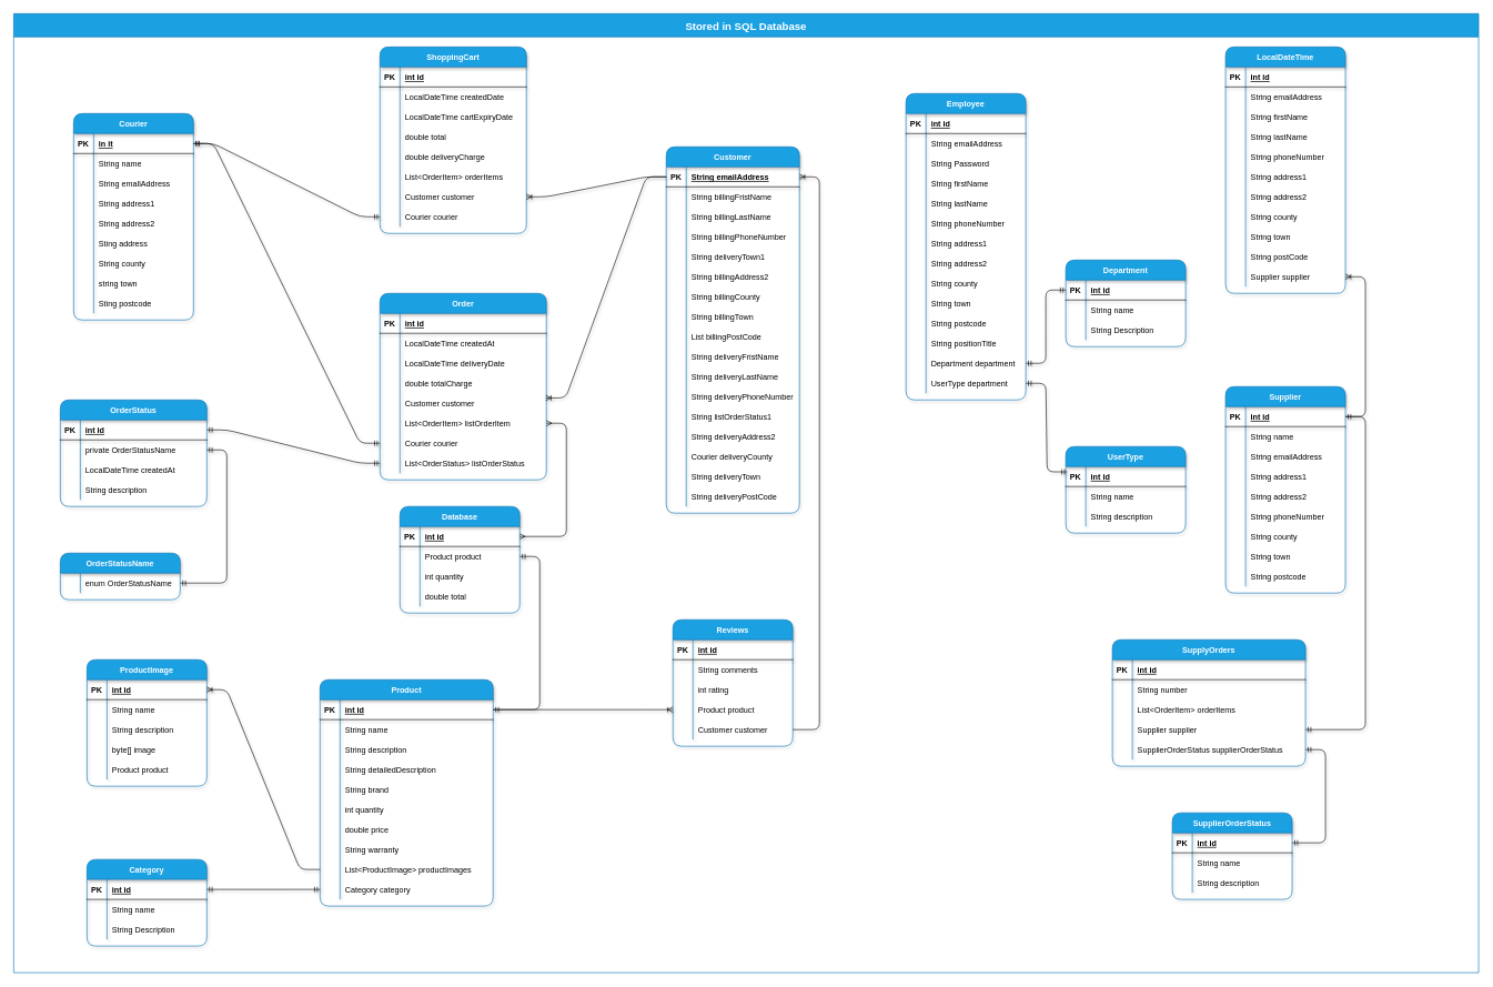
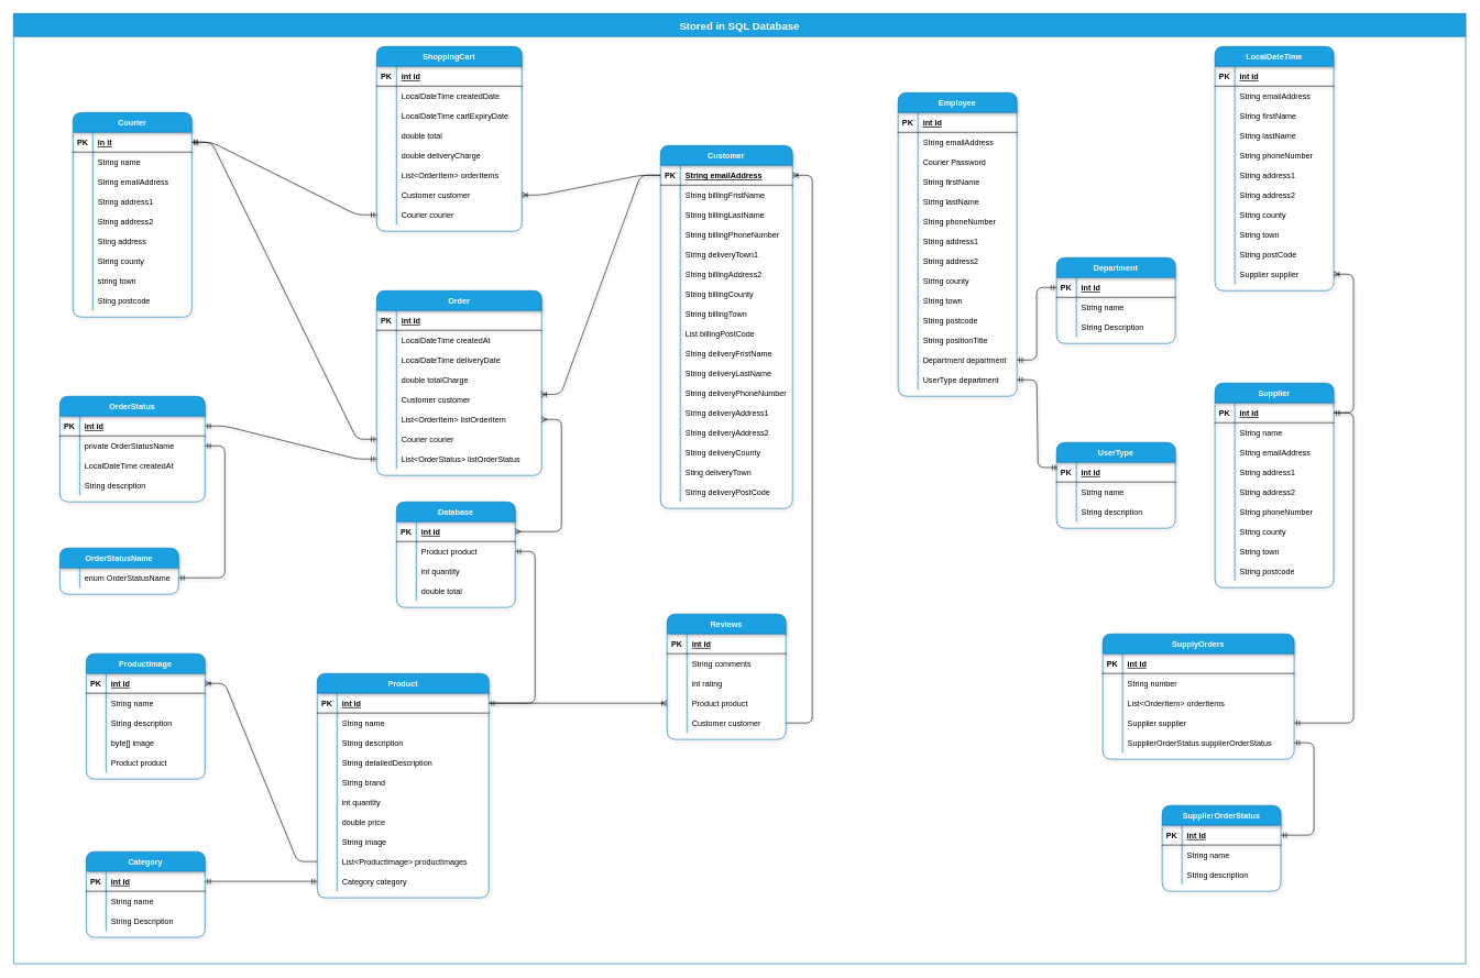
- <mxCell id="111" value="String Password" style="shape=partialRectangle;connectable=0;fillColor=none;top=0;left=0;bottom=0;right=0;align=left;spacingLeft=6;overflow=hidden;shadow=1;rounded=1;" parent="109" vertex="1"><mxGeometry x="30" width="150" height="30" as="geometry"><mxRectangle width="150" height="30" as="alternateBounds" /></mxGeometry></mxCell>
+ <mxCell id="111" value="Courier Password" style="shape=partialRectangle;connectable=0;fillColor=none;top=0;left=0;bottom=0;right=0;align=left;spacingLeft=6;overflow=hidden;shadow=1;rounded=1;" parent="109" vertex="1"><mxGeometry x="30" width="150" height="30" as="geometry"><mxRectangle width="150" height="30" as="alternateBounds" /></mxGeometry></mxCell>
- <mxCell id="79" value="String listOrderStatus1" style="shape=partialRectangle;connectable=0;fillColor=none;top=0;left=0;bottom=0;right=0;align=left;spacingLeft=6;overflow=hidden;shadow=1;rounded=1;" parent="77" vertex="1"><mxGeometry x="30" width="170" height="30" as="geometry"><mxRectangle width="170" height="30" as="alternateBounds" /></mxGeometry></mxCell>
+ <mxCell id="79" value="String deliveryAddress1" style="shape=partialRectangle;connectable=0;fillColor=none;top=0;left=0;bottom=0;right=0;align=left;spacingLeft=6;overflow=hidden;shadow=1;rounded=1;" parent="77" vertex="1"><mxGeometry x="30" width="170" height="30" as="geometry"><mxRectangle width="170" height="30" as="alternateBounds" /></mxGeometry></mxCell>
- <mxCell id="85" value="Courier deliveryCounty" style="shape=partialRectangle;connectable=0;fillColor=none;top=0;left=0;bottom=0;right=0;align=left;spacingLeft=6;overflow=hidden;shadow=1;rounded=1;" parent="83" vertex="1"><mxGeometry x="30" width="170" height="30" as="geometry"><mxRectangle width="170" height="30" as="alternateBounds" /></mxGeometry></mxCell>
+ <mxCell id="85" value="String deliveryCounty" style="shape=partialRectangle;connectable=0;fillColor=none;top=0;left=0;bottom=0;right=0;align=left;spacingLeft=6;overflow=hidden;shadow=1;rounded=1;" parent="83" vertex="1"><mxGeometry x="30" width="170" height="30" as="geometry"><mxRectangle width="170" height="30" as="alternateBounds" /></mxGeometry></mxCell>
- <mxCell id="88" value="String deliveryTown" style="shape=partialRectangle;connectable=0;fillColor=none;top=0;left=0;bottom=0;right=0;align=left;spacingLeft=6;overflow=hidden;shadow=1;rounded=1;" parent="86" vertex="1"><mxGeometry x="30" width="170" height="30" as="geometry"><mxRectangle width="170" height="30" as="alternateBounds" /></mxGeometry></mxCell>
+ <mxCell id="88" value="Sting deliveryTown" style="shape=partialRectangle;connectable=0;fillColor=none;top=0;left=0;bottom=0;right=0;align=left;spacingLeft=6;overflow=hidden;shadow=1;rounded=1;" parent="86" vertex="1"><mxGeometry x="30" width="170" height="30" as="geometry"><mxRectangle width="170" height="30" as="alternateBounds" /></mxGeometry></mxCell>
- <mxCell id="211" value="String warranty" style="shape=partialRectangle;connectable=0;fillColor=none;top=0;left=0;bottom=0;right=0;align=left;spacingLeft=6;overflow=hidden;shadow=1;rounded=1;" parent="209" vertex="1"><mxGeometry x="30" width="230" height="30" as="geometry"><mxRectangle width="230" height="30" as="alternateBounds" /></mxGeometry></mxCell>
+ <mxCell id="211" value="String image" style="shape=partialRectangle;connectable=0;fillColor=none;top=0;left=0;bottom=0;right=0;align=left;spacingLeft=6;overflow=hidden;shadow=1;rounded=1;" parent="209" vertex="1"><mxGeometry x="30" width="230" height="30" as="geometry"><mxRectangle width="230" height="30" as="alternateBounds" /></mxGeometry></mxCell>
